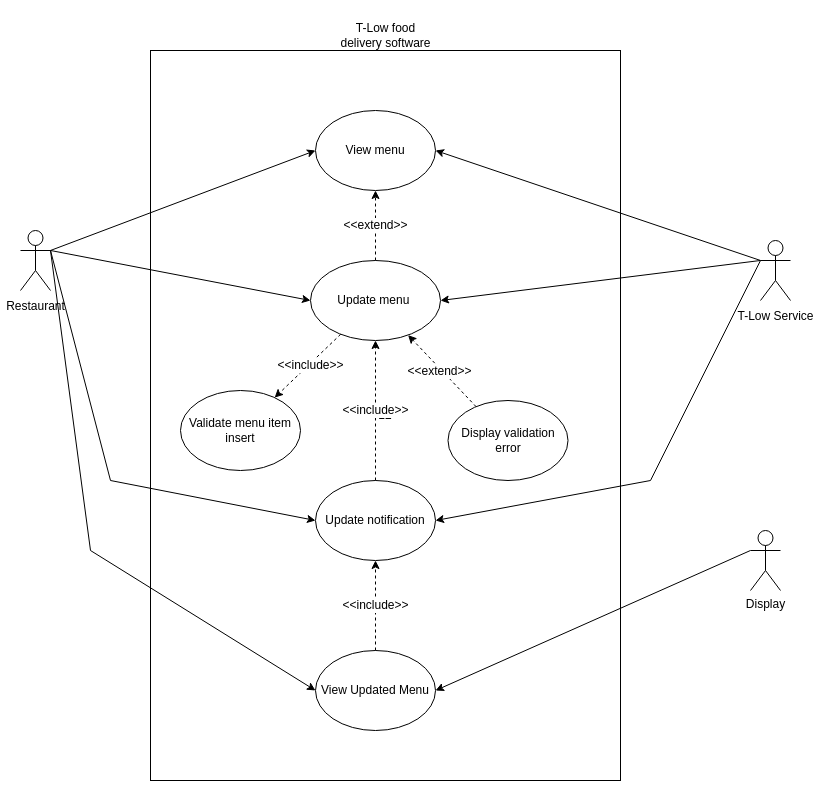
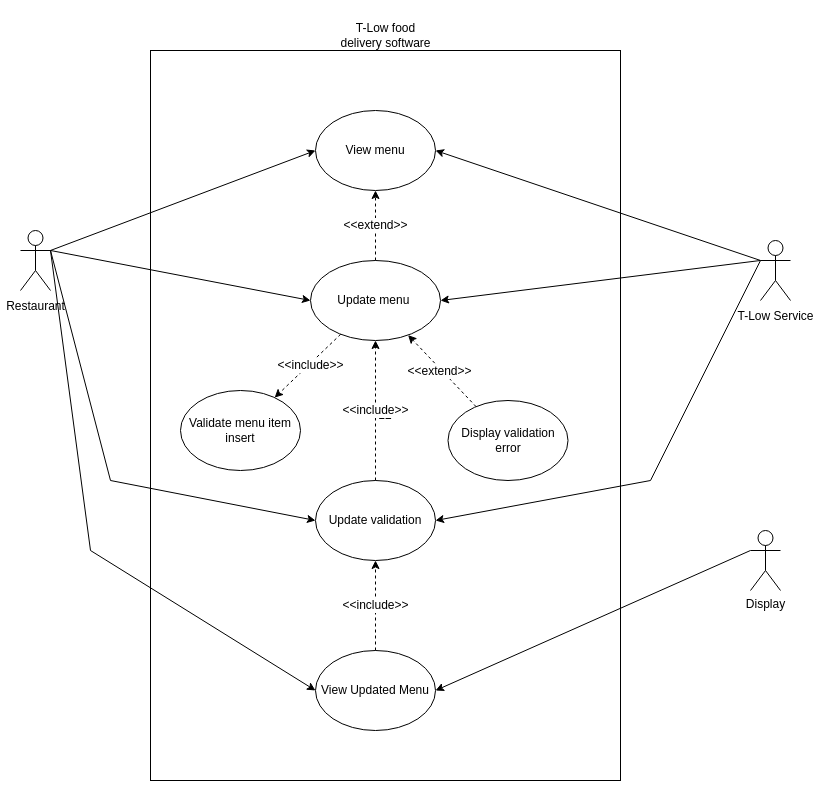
- <mxCell id="10" value="Update notification" style="ellipse;whiteSpace=wrap;html=1;fontSize=12;" vertex="1" parent="1"><mxGeometry x="315" y="480" width="120" height="80" as="geometry" /></mxCell>
+ <mxCell id="10" value="Update validation" style="ellipse;whiteSpace=wrap;html=1;fontSize=12;" vertex="1" parent="1"><mxGeometry x="315" y="480" width="120" height="80" as="geometry" /></mxCell>
